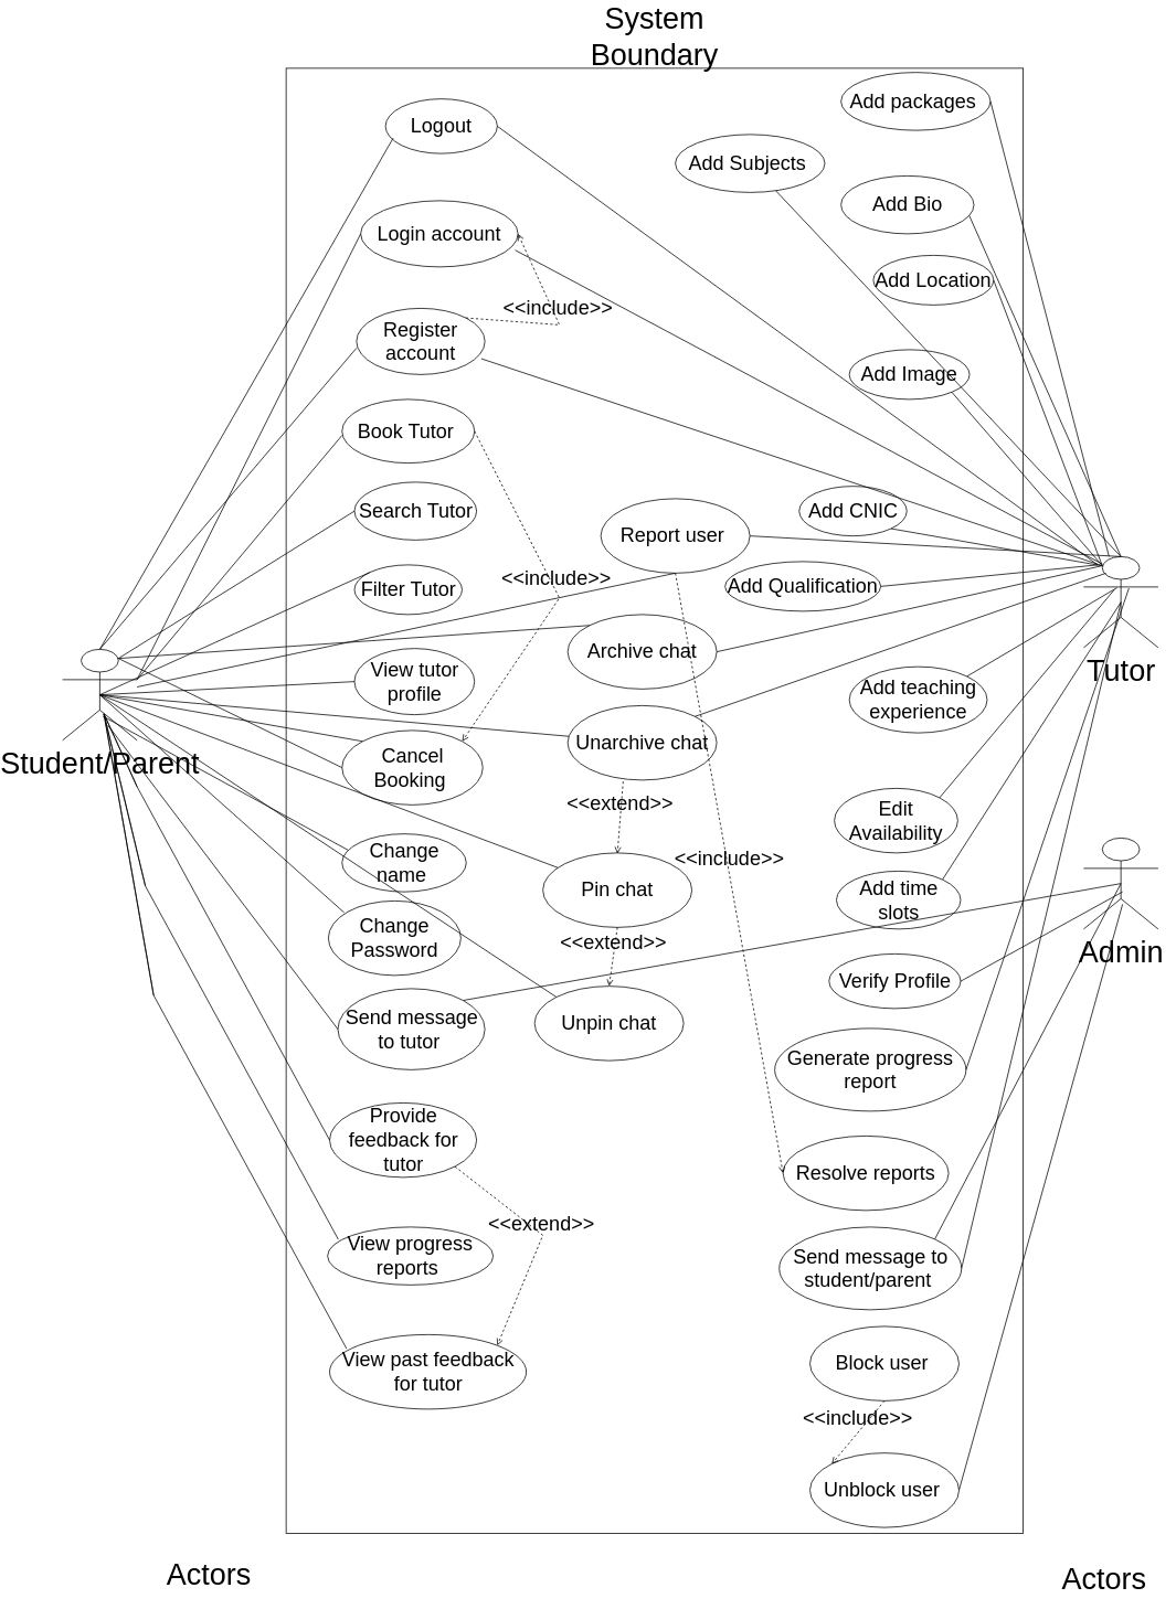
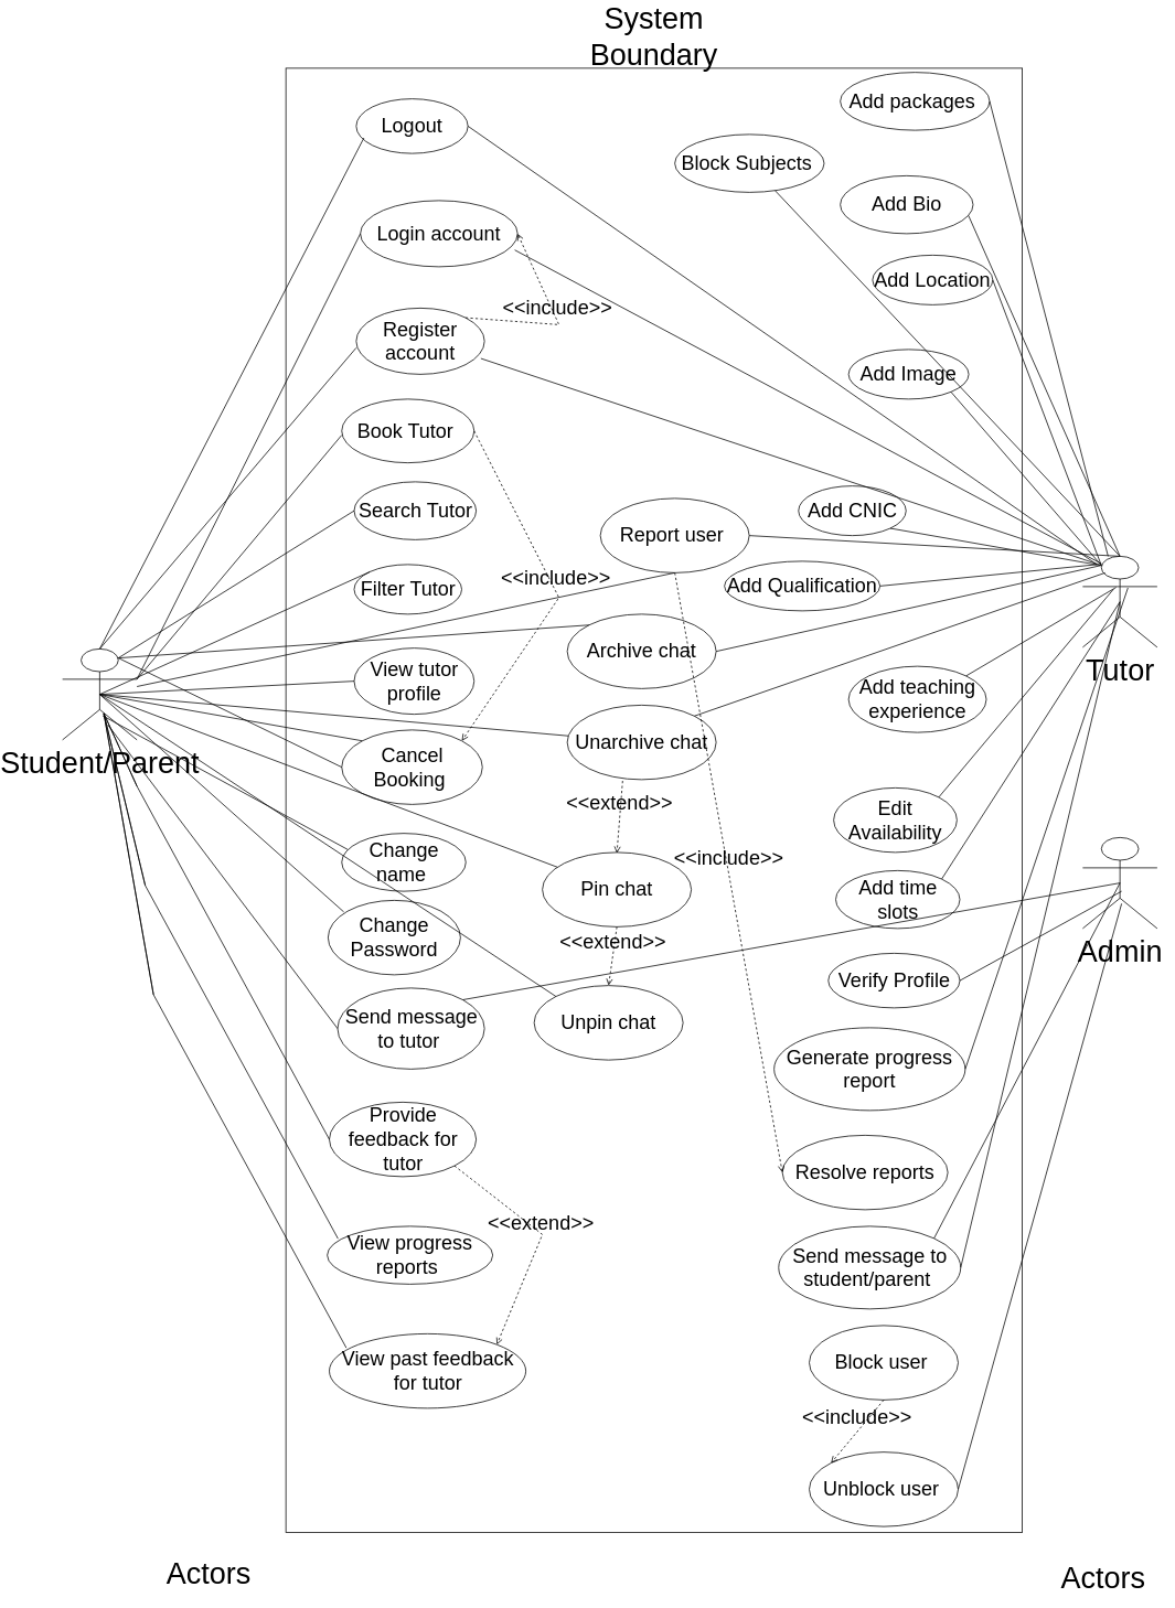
- <mxCell id="45" value="&lt;font style=&quot;font-size: 24px;&quot;&gt;Logout&lt;/font&gt;" style="ellipse;whiteSpace=wrap;html=1;" vertex="1" parent="1"><mxGeometry x="410" y="111" width="135" height="66" as="geometry" /></mxCell>
+ <mxCell id="45" value="&lt;font style=&quot;font-size: 24px;&quot;&gt;Logout&lt;/font&gt;" style="ellipse;whiteSpace=wrap;html=1;" vertex="1" parent="1"><mxGeometry x="375" y="111" width="135" height="66" as="geometry" /></mxCell>
- <mxCell id="92" value="&lt;font style=&quot;font-size: 24px;&quot;&gt;Add Subjects&amp;nbsp;&lt;/font&gt;" style="ellipse;whiteSpace=wrap;html=1;" vertex="1" parent="1"><mxGeometry x="760" y="154" width="180.5" height="70" as="geometry" /></mxCell>
+ <mxCell id="92" value="&lt;font style=&quot;font-size: 24px;&quot;&gt;Block Subjects&amp;nbsp;&lt;/font&gt;" style="ellipse;whiteSpace=wrap;html=1;" vertex="1" parent="1"><mxGeometry x="760" y="154" width="180.5" height="70" as="geometry" /></mxCell>
